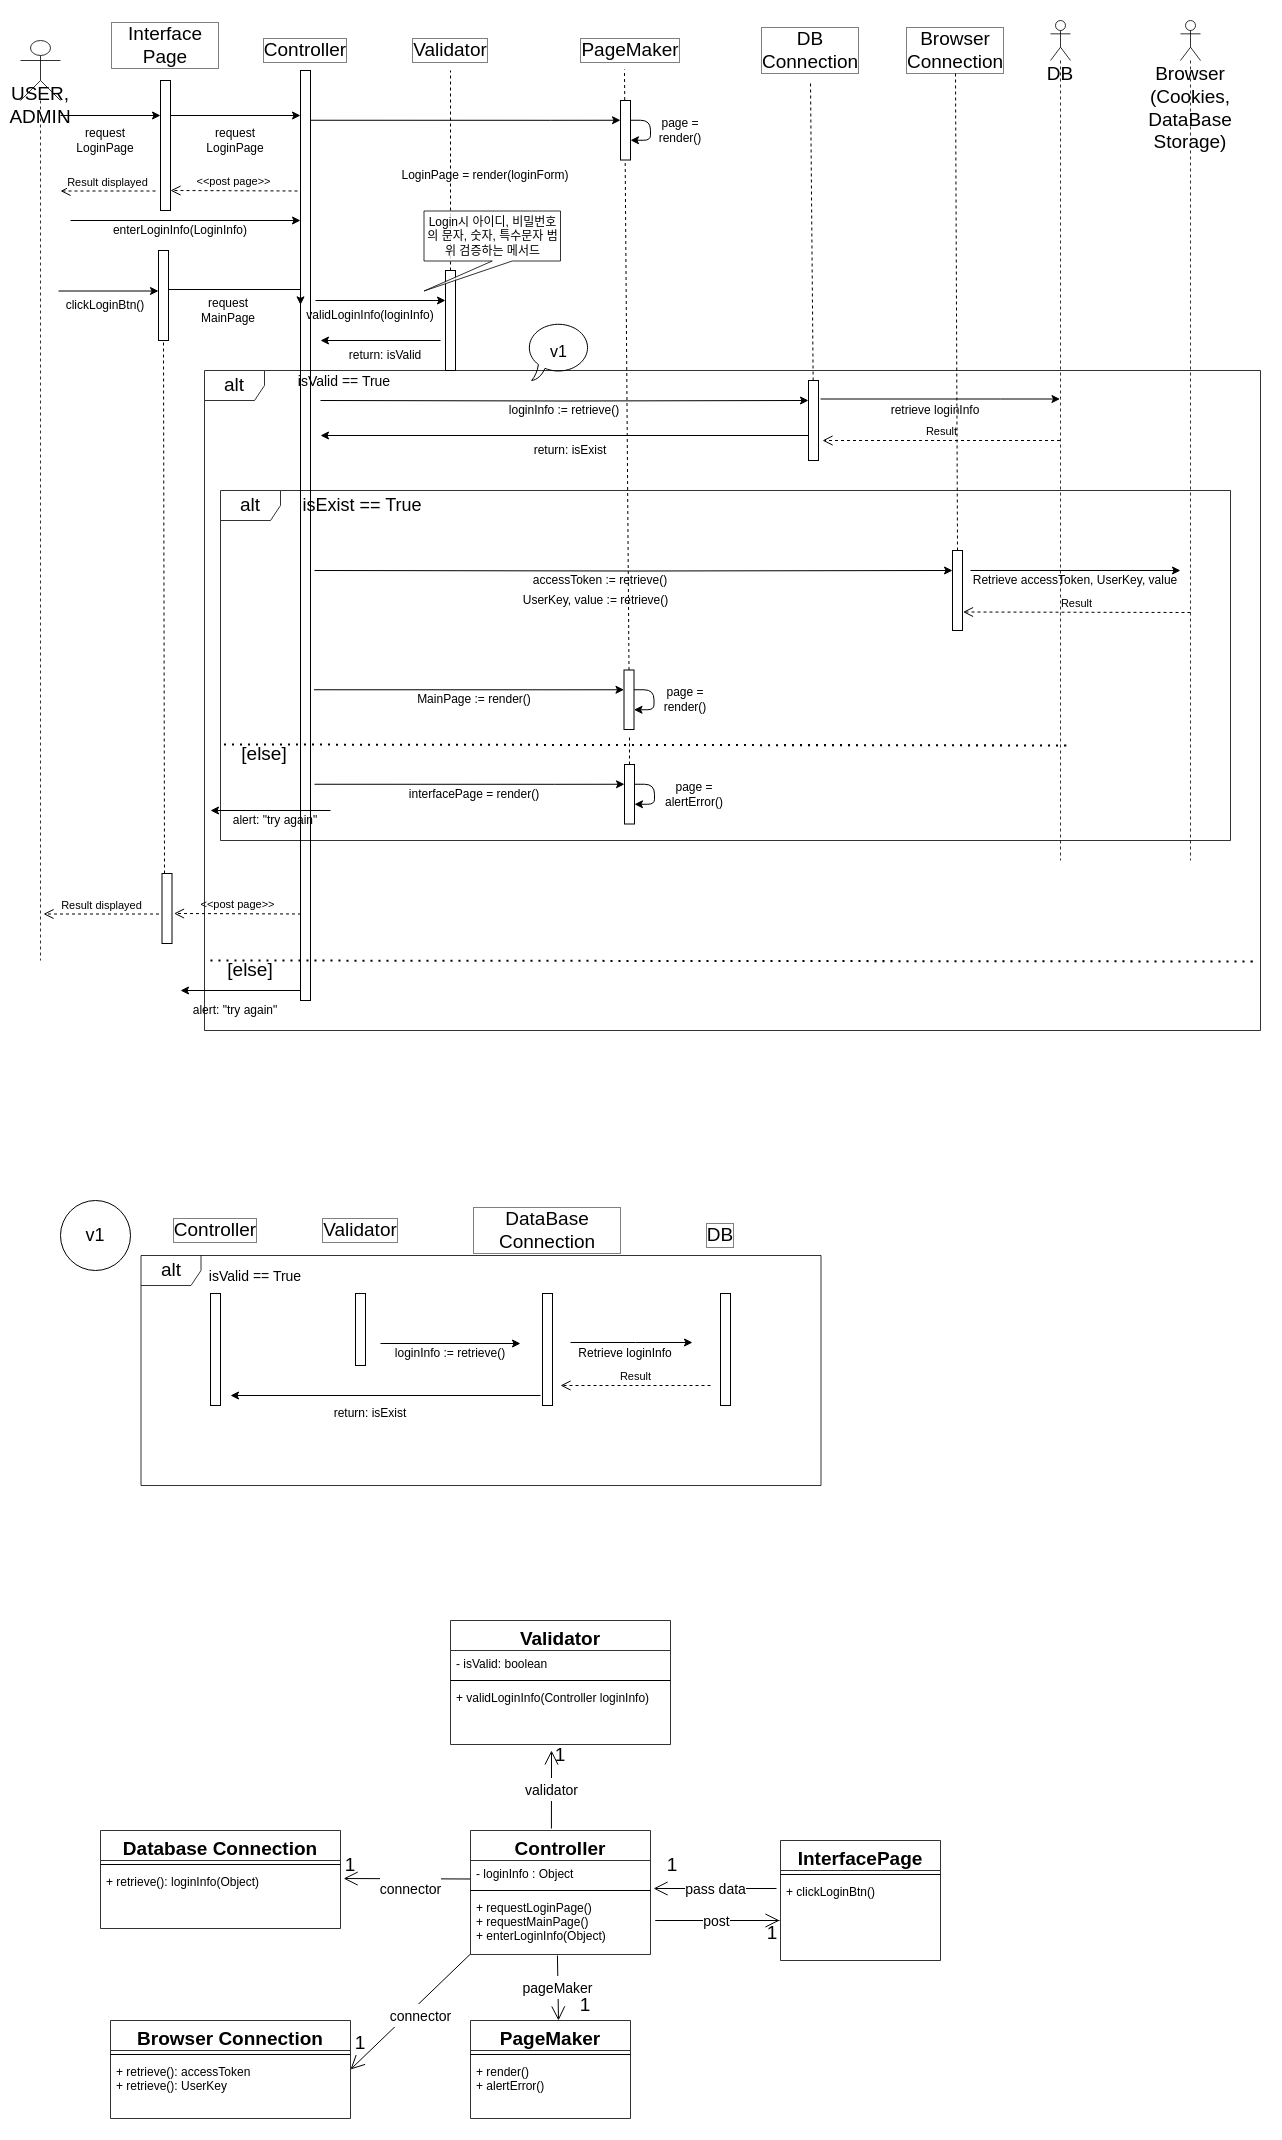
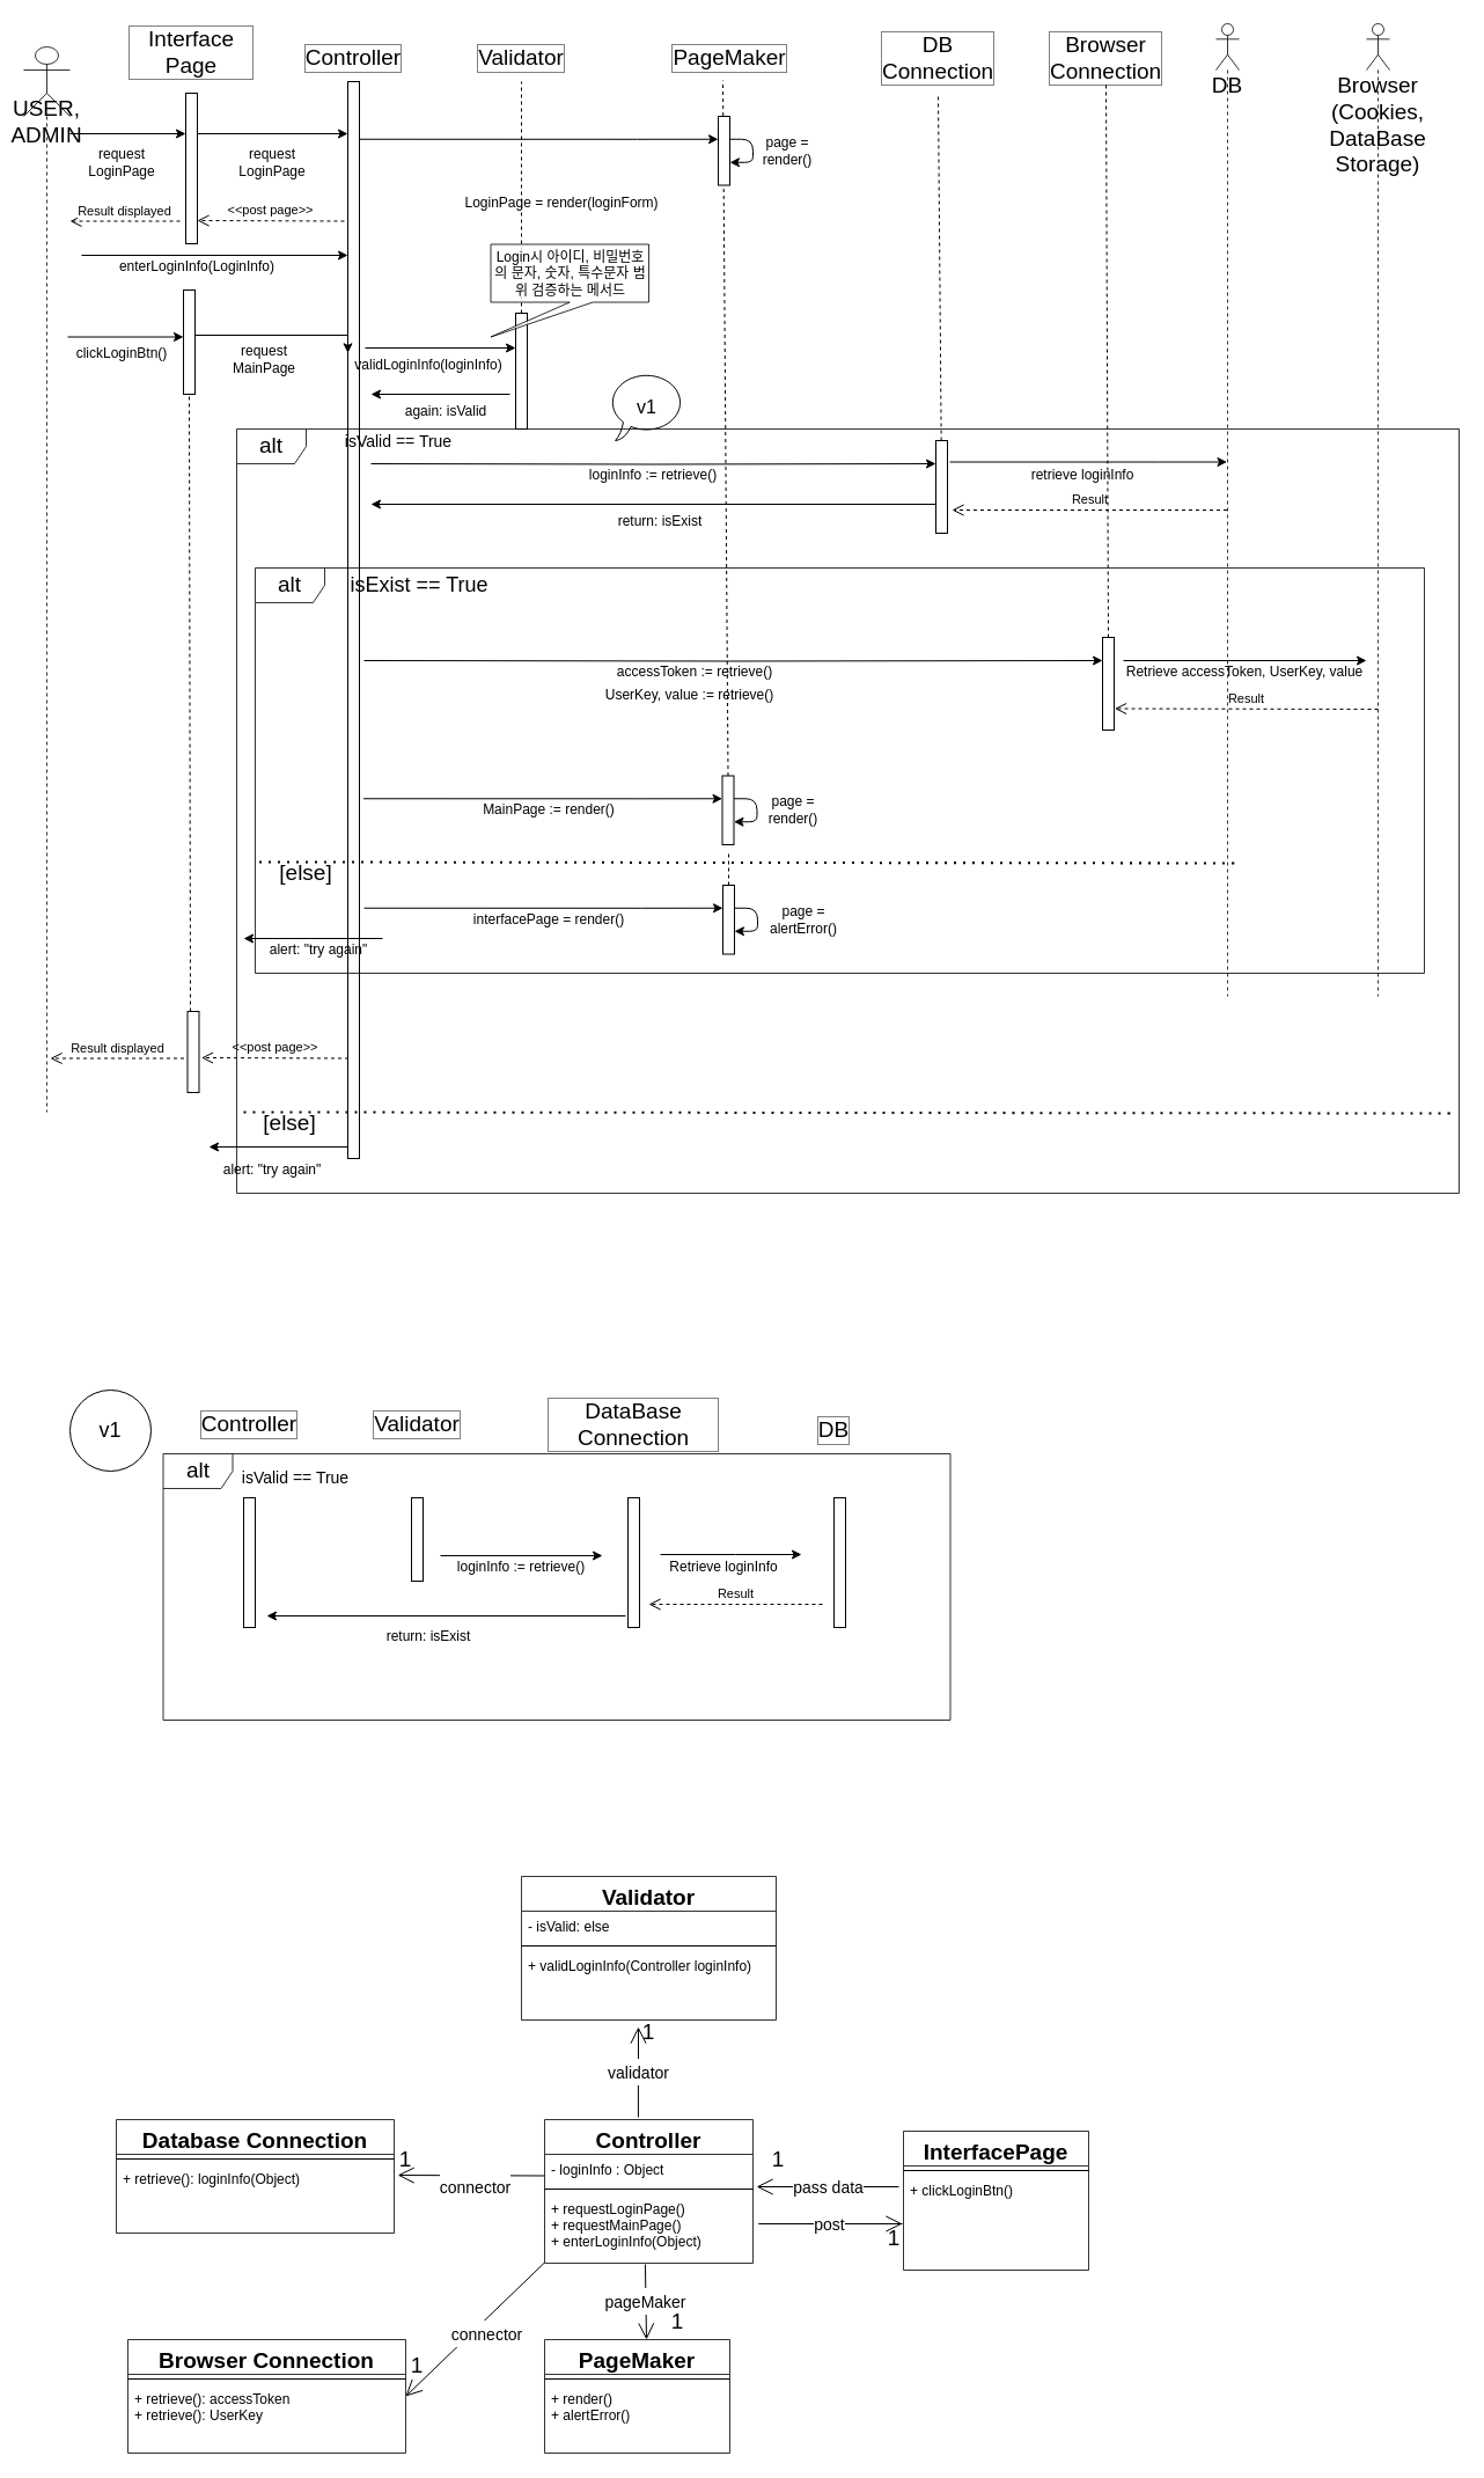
- <mxCell id="81" value="enterLoginInfo(LoginInfo)" style="text;html=1;strokeColor=none;fillColor=none;align=center;verticalAlign=middle;whiteSpace=wrap;rounded=0;" parent="1" vertex="1"><mxGeometry x="110" y="220" width="140" height="20" as="geometry" /></mxCell>
+ <mxCell id="81" value="enterLoginInfo(LoginInfo)" style="text;html=1;strokeColor=none;fillColor=none;align=center;verticalAlign=middle;whiteSpace=wrap;rounded=0;" parent="1" vertex="1"><mxGeometry x="100" y="220" width="140" height="20" as="geometry" /></mxCell>
- <mxCell id="21" value="return: isValid" style="text;html=1;strokeColor=none;fillColor=none;align=center;verticalAlign=middle;whiteSpace=wrap;rounded=0;" parent="1" vertex="1"><mxGeometry x="340" y="345" width="90" height="20" as="geometry" /></mxCell>
+ <mxCell id="21" value="again: isValid" style="text;html=1;strokeColor=none;fillColor=none;align=center;verticalAlign=middle;whiteSpace=wrap;rounded=0;" parent="1" vertex="1"><mxGeometry x="340" y="345" width="90" height="20" as="geometry" /></mxCell>
- <mxCell id="65" value="- isValid: boolean" style="text;strokeColor=none;fillColor=none;align=left;verticalAlign=top;spacingLeft=4;spacingRight=4;overflow=hidden;rotatable=0;points=[[0,0.5],[1,0.5]];portConstraint=eastwest;" parent="64" vertex="1"><mxGeometry y="30" width="220" height="26" as="geometry" /></mxCell>
+ <mxCell id="65" value="- isValid: else" style="text;strokeColor=none;fillColor=none;align=left;verticalAlign=top;spacingLeft=4;spacingRight=4;overflow=hidden;rotatable=0;points=[[0,0.5],[1,0.5]];portConstraint=eastwest;" parent="64" vertex="1"><mxGeometry y="30" width="220" height="26" as="geometry" /></mxCell>
